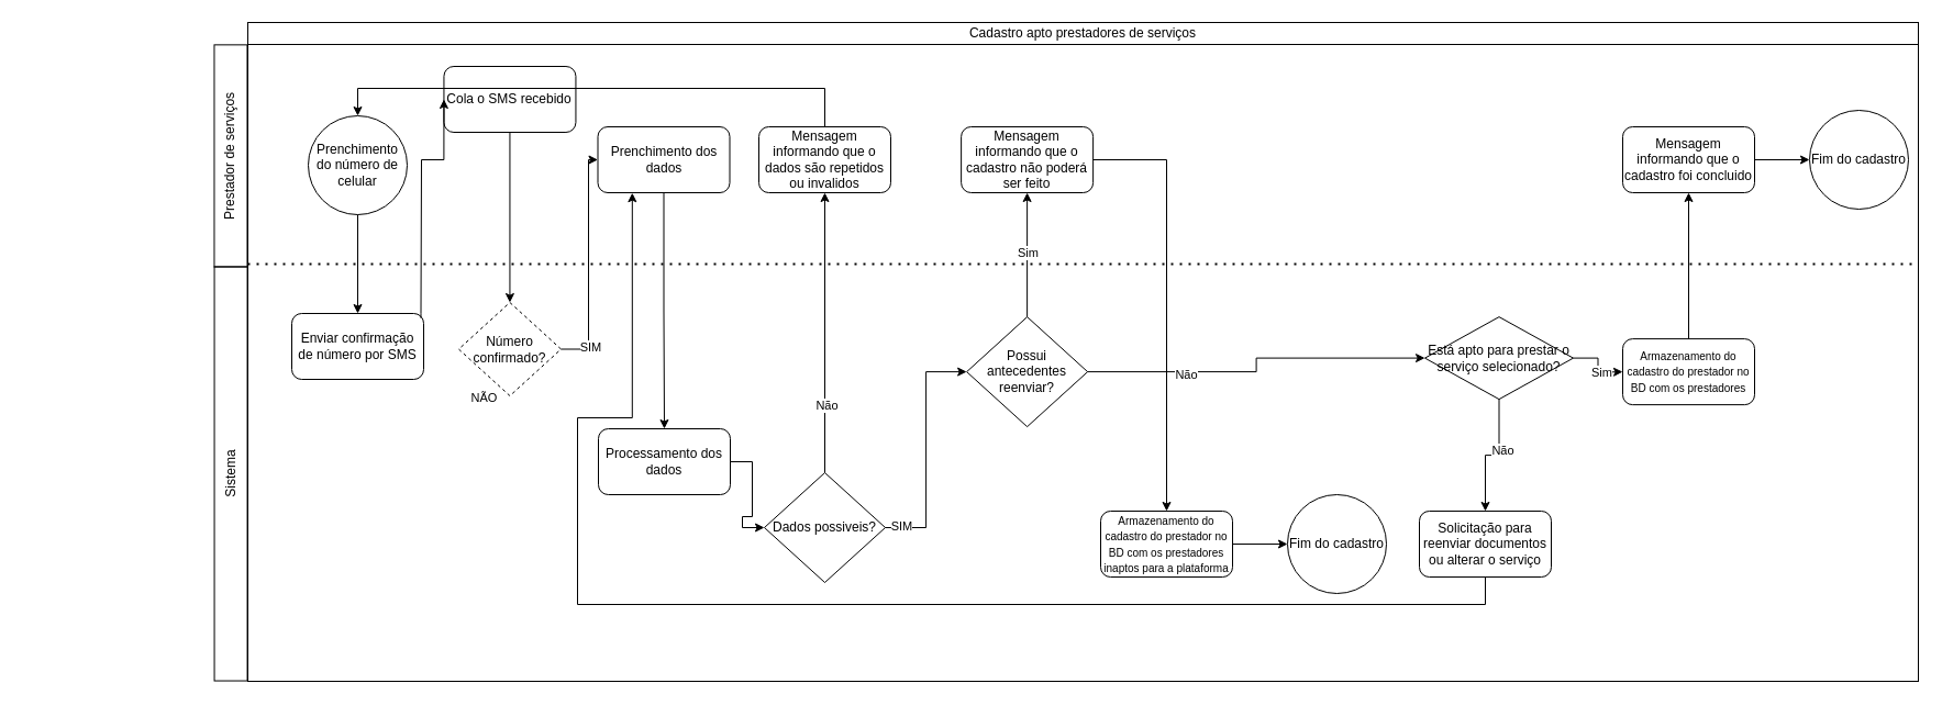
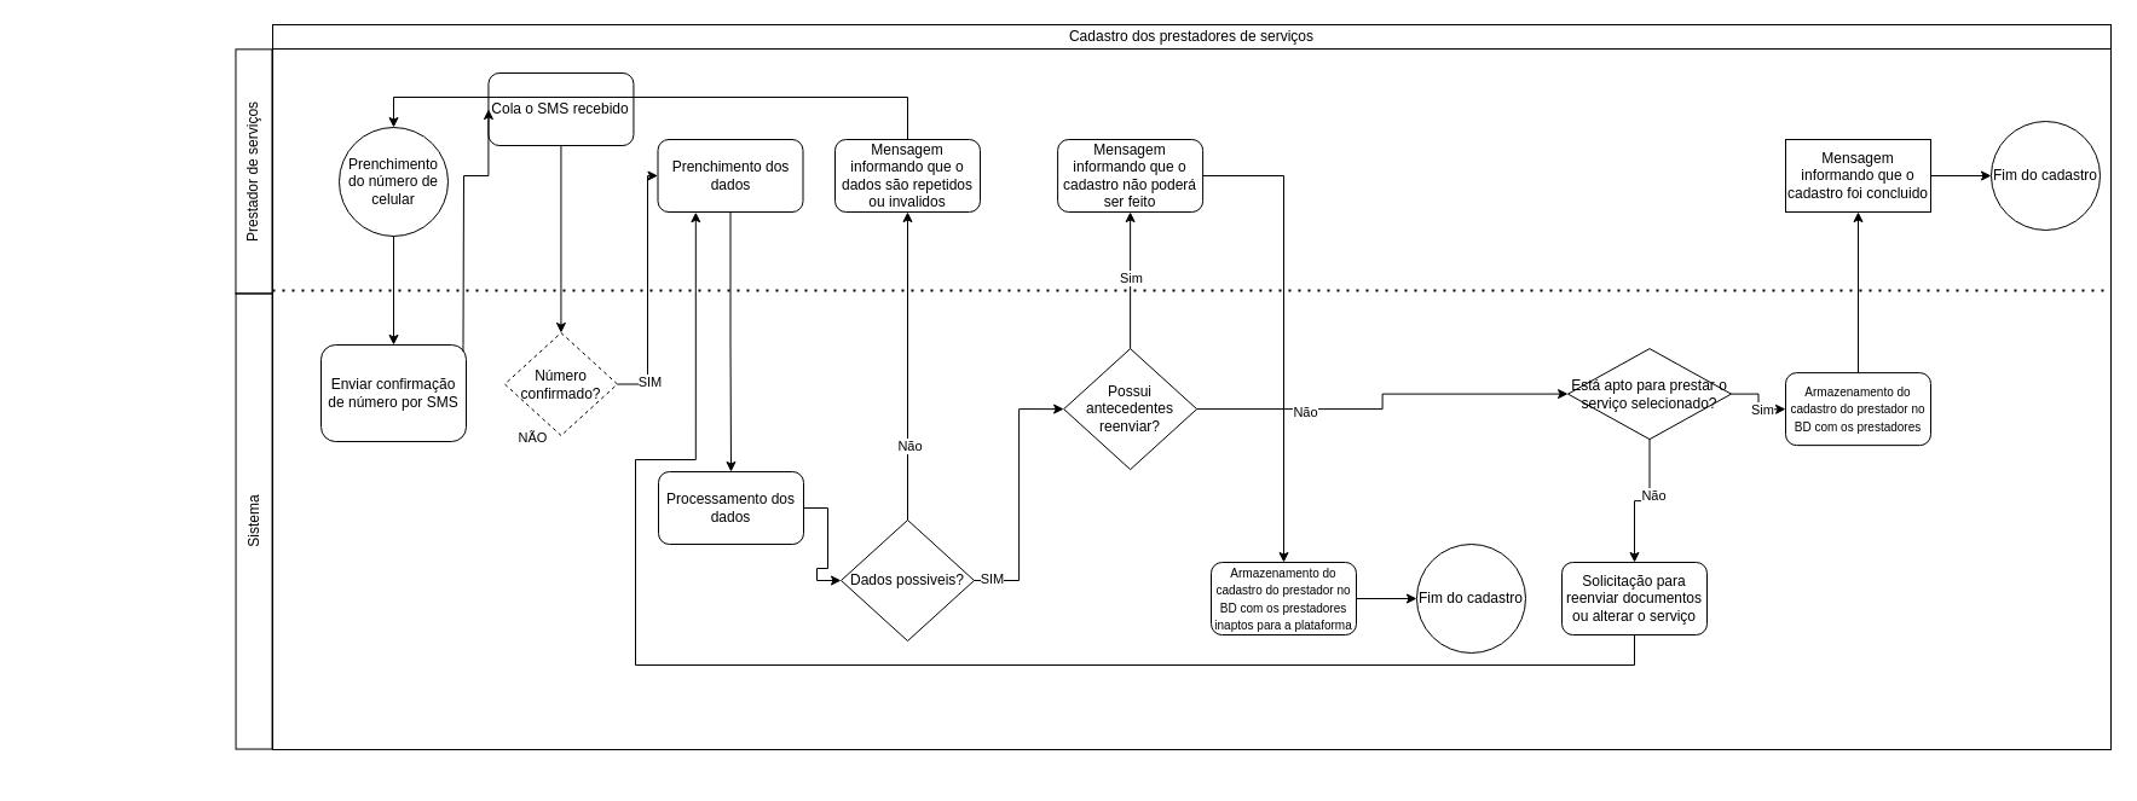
- <mxCell id="2" value="Cadastro apto prestadores de serviços" style="rounded=0;whiteSpace=wrap;html=1;fillColor=none;" parent="1" vertex="1"><mxGeometry x="225" y="20" width="1520" height="20" as="geometry" /></mxCell>
+ <mxCell id="2" value="Cadastro dos prestadores de serviços" style="rounded=0;whiteSpace=wrap;html=1;fillColor=none;" parent="1" vertex="1"><mxGeometry x="225" y="20" width="1520" height="20" as="geometry" /></mxCell>
- <mxCell id="26" value="Mensagem informando que o cadastro foi concluido" style="rounded=1;whiteSpace=wrap;html=1;fillColor=none;" parent="1" vertex="1"><mxGeometry x="1476" y="115" width="120" height="60" as="geometry" /></mxCell>
+ <mxCell id="26" value="Mensagem informando que o cadastro foi concluido" style="whiteSpace=wrap;html=1;fillColor=none;rounded=0;" parent="1" vertex="1"><mxGeometry x="1476" y="115" width="120" height="60" as="geometry" /></mxCell>
- <mxCell id="43" value="Enviar confirmação de número por SMS" style="rounded=1;whiteSpace=wrap;html=1;fillColor=none;" vertex="1" parent="1"><mxGeometry x="265" y="285" width="120" height="60" as="geometry" /></mxCell>
+ <mxCell id="43" value="Enviar confirmação de número por SMS" style="rounded=1;whiteSpace=wrap;html=1;fillColor=none;" vertex="1" parent="1"><mxGeometry x="265" y="285" width="120" height="80" as="geometry" /></mxCell>
